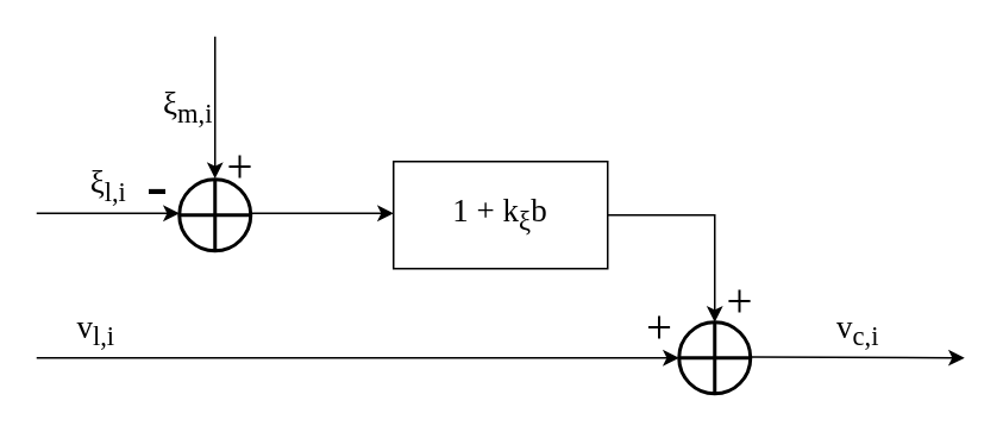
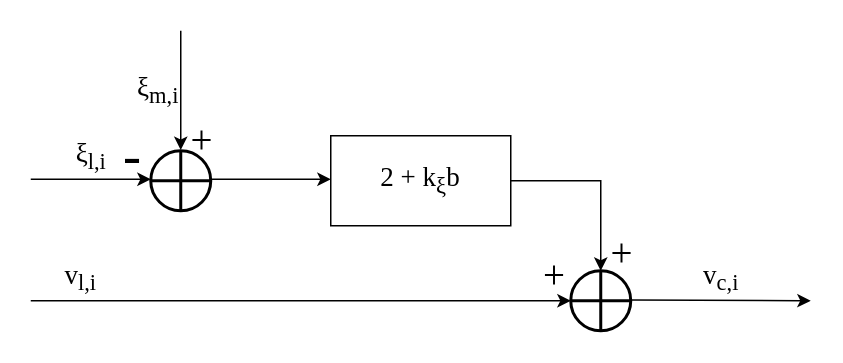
- <mxCell id="7" value="1 + k&lt;sub&gt;ξ&lt;/sub&gt;b&lt;sub&gt;&lt;br&gt;&lt;/sub&gt;" style="rounded=0;whiteSpace=wrap;html=1;fontFamily=Computer Modern;fontSize=18;" vertex="1" parent="1"><mxGeometry x="220" y="90" width="120" height="60" as="geometry" /></mxCell>
+ <mxCell id="7" value="2 + k&lt;sub&gt;ξ&lt;/sub&gt;b&lt;sub&gt;&lt;br&gt;&lt;/sub&gt;" style="rounded=0;whiteSpace=wrap;html=1;fontFamily=Computer Modern;fontSize=18;" vertex="1" parent="1"><mxGeometry x="220" y="90" width="120" height="60" as="geometry" /></mxCell>
